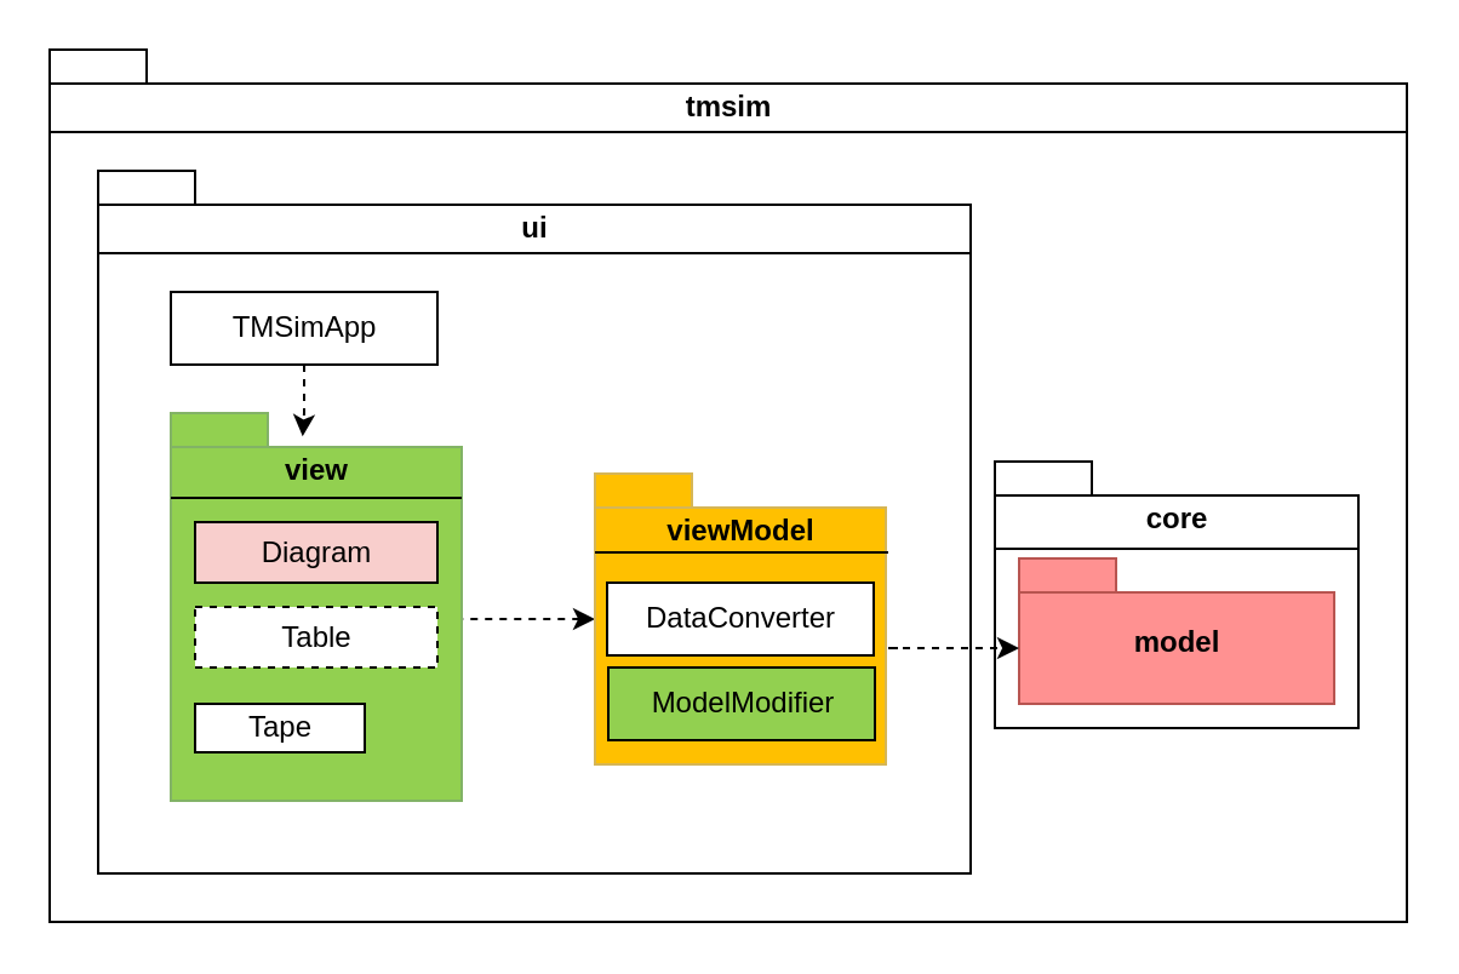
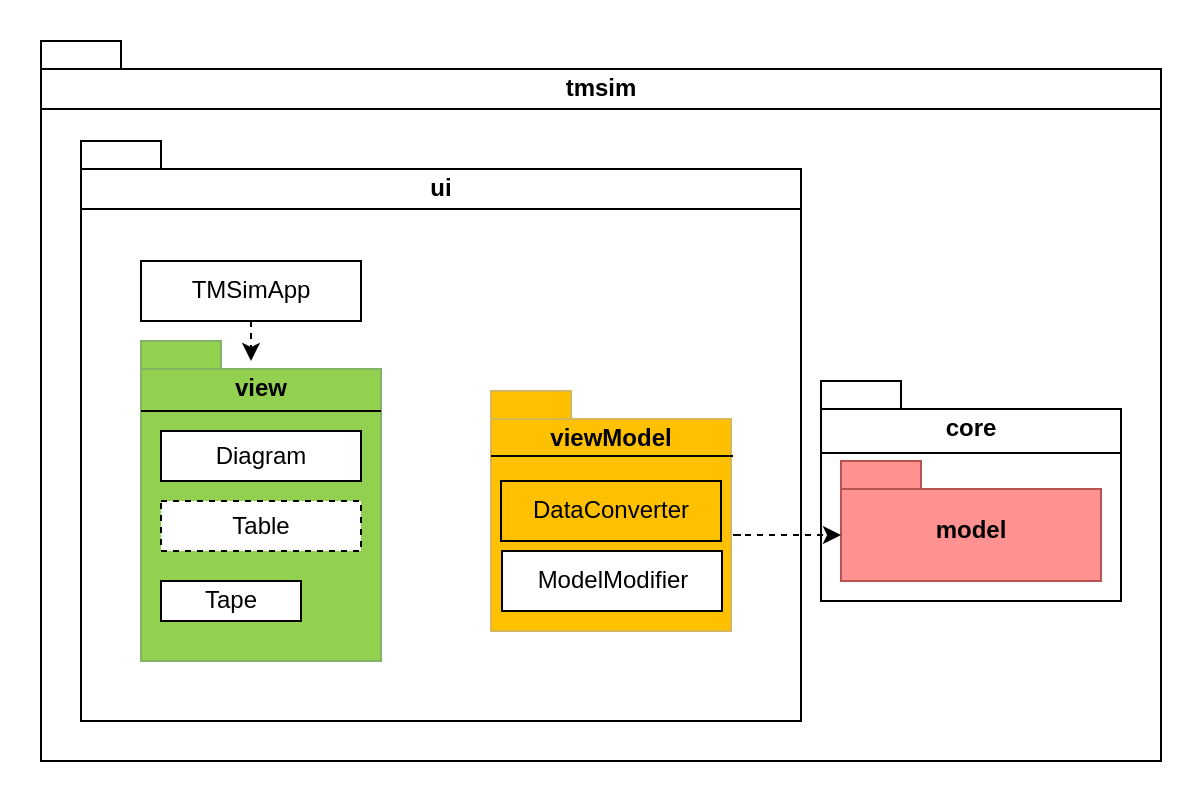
- <mxCell id="9" value="TMSimApp" style="html=1;" parent="1" vertex="1"><mxGeometry x="70" y="120" width="110" height="30" as="geometry" /></mxCell>
+ <mxCell id="9" value="TMSimApp" style="html=1;" parent="1" vertex="1"><mxGeometry x="70" y="130" width="110" height="30" as="geometry" /></mxCell>
- <mxCell id="13" value="Diagram" style="html=1;fillColor=#f8cecc;" parent="1" vertex="1"><mxGeometry x="80" y="215" width="100" height="25" as="geometry" /></mxCell>
+ <mxCell id="13" value="Diagram" style="html=1;" parent="1" vertex="1"><mxGeometry x="80" y="215" width="100" height="25" as="geometry" /></mxCell>
- <mxCell id="6" style="edgeStyle=orthogonalEdgeStyle;rounded=0;orthogonalLoop=1;jettySize=auto;html=1;entryX=0;entryY=0;entryDx=120;entryDy=87;entryPerimeter=0;dashed=1;endArrow=none;endFill=0;startArrow=classic;startFill=1;" parent="1" source="7" target="11" edge="1"><mxGeometry relative="1" as="geometry"><Array as="points"><mxPoint x="190" y="255" /></Array></mxGeometry></mxCell>
- <mxCell id="10" value="DataConverter" style="html=1;" parent="1" vertex="1"><mxGeometry x="250" y="240" width="110" height="30" as="geometry" /></mxCell>
+ <mxCell id="10" value="DataConverter" style="html=1;fillColor=#ffc000;" parent="1" vertex="1"><mxGeometry x="250" y="240" width="110" height="30" as="geometry" /></mxCell>
- <mxCell id="17" value="ModelModifier" style="html=1;fillColor=#92d050;" vertex="1" parent="1"><mxGeometry x="250.5" y="275" width="110" height="30" as="geometry" /></mxCell>
+ <mxCell id="17" value="ModelModifier" style="html=1;" vertex="1" parent="1"><mxGeometry x="250.5" y="275" width="110" height="30" as="geometry" /></mxCell>
